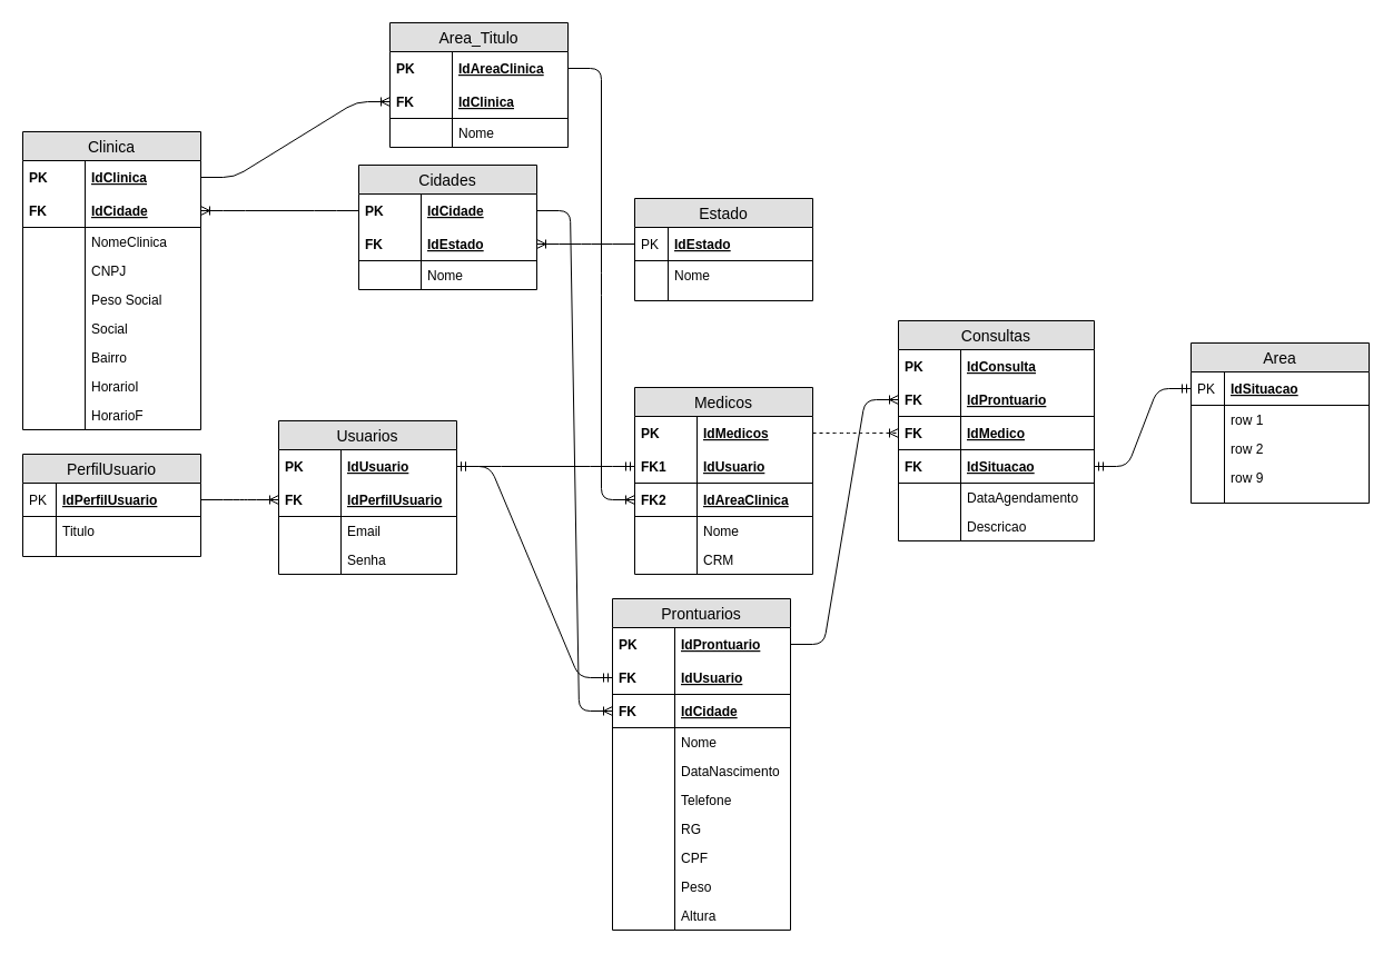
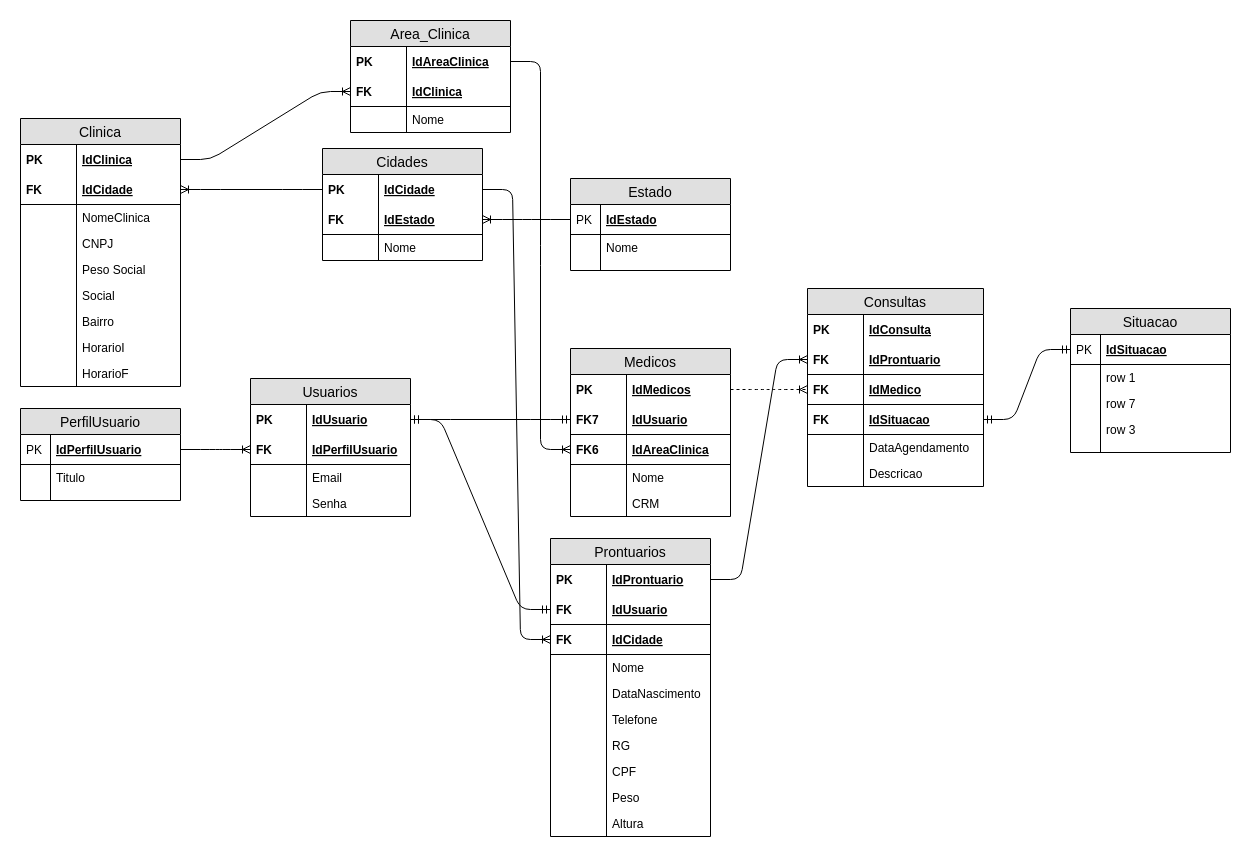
- <mxCell id="57" value="Area_Titulo" style="swimlane;fontStyle=0;childLayout=stackLayout;horizontal=1;startSize=26;fillColor=#e0e0e0;horizontalStack=0;resizeParent=1;resizeParentMax=0;resizeLast=0;collapsible=1;marginBottom=0;swimlaneFillColor=#ffffff;align=center;fontSize=14;" vertex="1" parent="1"><mxGeometry x="350" y="20" width="160" height="112" as="geometry" /></mxCell>
+ <mxCell id="57" value="Area_Clinica" style="swimlane;fontStyle=0;childLayout=stackLayout;horizontal=1;startSize=26;fillColor=#e0e0e0;horizontalStack=0;resizeParent=1;resizeParentMax=0;resizeLast=0;collapsible=1;marginBottom=0;swimlaneFillColor=#ffffff;align=center;fontSize=14;" vertex="1" parent="1"><mxGeometry x="350" y="20" width="160" height="112" as="geometry" /></mxCell>
- <mxCell id="99" value="Area" style="swimlane;fontStyle=0;childLayout=stackLayout;horizontal=1;startSize=26;fillColor=#e0e0e0;horizontalStack=0;resizeParent=1;resizeParentMax=0;resizeLast=0;collapsible=1;marginBottom=0;swimlaneFillColor=#ffffff;align=center;fontSize=14;" vertex="1" parent="1"><mxGeometry x="1070" y="308" width="160" height="144" as="geometry" /></mxCell>
+ <mxCell id="99" value="Situacao" style="swimlane;fontStyle=0;childLayout=stackLayout;horizontal=1;startSize=26;fillColor=#e0e0e0;horizontalStack=0;resizeParent=1;resizeParentMax=0;resizeLast=0;collapsible=1;marginBottom=0;swimlaneFillColor=#ffffff;align=center;fontSize=14;" vertex="1" parent="1"><mxGeometry x="1070" y="308" width="160" height="144" as="geometry" /></mxCell>
- <mxCell id="104" value="row 2" style="shape=partialRectangle;top=0;left=0;right=0;bottom=0;align=left;verticalAlign=top;fillColor=none;spacingLeft=34;spacingRight=4;overflow=hidden;rotatable=0;points=[[0,0.5],[1,0.5]];portConstraint=eastwest;dropTarget=0;fontSize=12;" vertex="1" parent="99"><mxGeometry y="82" width="160" height="26" as="geometry" /></mxCell>
+ <mxCell id="104" value="row 7" style="shape=partialRectangle;top=0;left=0;right=0;bottom=0;align=left;verticalAlign=top;fillColor=none;spacingLeft=34;spacingRight=4;overflow=hidden;rotatable=0;points=[[0,0.5],[1,0.5]];portConstraint=eastwest;dropTarget=0;fontSize=12;" vertex="1" parent="99"><mxGeometry y="82" width="160" height="26" as="geometry" /></mxCell>
- <mxCell id="91" value="FK1" style="shape=partialRectangle;fontStyle=1;top=0;left=0;bottom=0;fillColor=none;align=left;verticalAlign=middle;spacingLeft=4;spacingRight=4;overflow=hidden;rotatable=0;points=[];portConstraint=eastwest;part=1;fontSize=12;" vertex="1" connectable="0" parent="90"><mxGeometry width="56" height="30" as="geometry" /></mxCell>
+ <mxCell id="91" value="FK7" style="shape=partialRectangle;fontStyle=1;top=0;left=0;bottom=0;fillColor=none;align=left;verticalAlign=middle;spacingLeft=4;spacingRight=4;overflow=hidden;rotatable=0;points=[];portConstraint=eastwest;part=1;fontSize=12;" vertex="1" connectable="0" parent="90"><mxGeometry width="56" height="30" as="geometry" /></mxCell>
- <mxCell id="106" value="row 9" style="shape=partialRectangle;top=0;left=0;right=0;bottom=0;align=left;verticalAlign=top;fillColor=none;spacingLeft=34;spacingRight=4;overflow=hidden;rotatable=0;points=[[0,0.5],[1,0.5]];portConstraint=eastwest;dropTarget=0;fontSize=12;" vertex="1" parent="99"><mxGeometry y="108" width="160" height="26" as="geometry" /></mxCell>
+ <mxCell id="106" value="row 3" style="shape=partialRectangle;top=0;left=0;right=0;bottom=0;align=left;verticalAlign=top;fillColor=none;spacingLeft=34;spacingRight=4;overflow=hidden;rotatable=0;points=[[0,0.5],[1,0.5]];portConstraint=eastwest;dropTarget=0;fontSize=12;" vertex="1" parent="99"><mxGeometry y="108" width="160" height="26" as="geometry" /></mxCell>
- <mxCell id="93" value="FK2" style="shape=partialRectangle;fontStyle=1;top=0;left=0;bottom=0;fillColor=none;align=left;verticalAlign=middle;spacingLeft=4;spacingRight=4;overflow=hidden;rotatable=0;points=[];portConstraint=eastwest;part=1;fontSize=12;" vertex="1" connectable="0" parent="92"><mxGeometry width="56" height="30" as="geometry" /></mxCell>
+ <mxCell id="93" value="FK6" style="shape=partialRectangle;fontStyle=1;top=0;left=0;bottom=0;fillColor=none;align=left;verticalAlign=middle;spacingLeft=4;spacingRight=4;overflow=hidden;rotatable=0;points=[];portConstraint=eastwest;part=1;fontSize=12;" vertex="1" connectable="0" parent="92"><mxGeometry width="56" height="30" as="geometry" /></mxCell>
